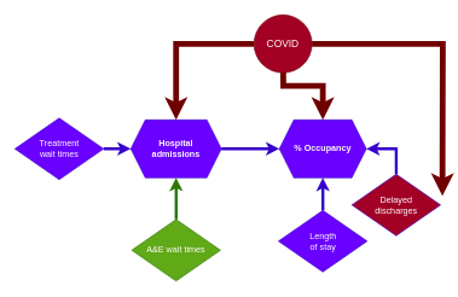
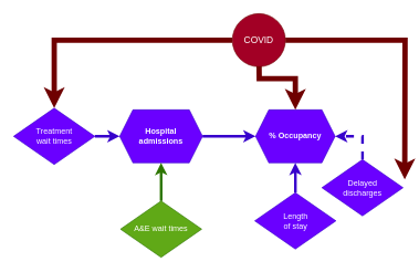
- <mxCell id="7" style="edgeStyle=orthogonalEdgeStyle;rounded=0;orthogonalLoop=1;jettySize=auto;html=1;entryX=0.5;entryY=0;entryDx=0;entryDy=0;fillColor=#a20025;strokeColor=#6F0000;strokeWidth=8;" edge="1" parent="1" source="8" target="3"><mxGeometry relative="1" as="geometry" /></mxCell>
+ <mxCell id="7" style="edgeStyle=orthogonalEdgeStyle;rounded=0;orthogonalLoop=1;jettySize=auto;html=1;fillColor=#a20025;strokeColor=#6F0000;strokeWidth=8;" edge="1" parent="1" source="8" target="12"><mxGeometry relative="1" as="geometry" /></mxCell>
- <mxCell id="15" style="edgeStyle=orthogonalEdgeStyle;rounded=0;orthogonalLoop=1;jettySize=auto;html=1;entryX=1;entryY=0.5;entryDx=0;entryDy=0;fillColor=#6a00ff;strokeColor=#3700CC;strokeWidth=4;" edge="1" parent="1" source="16" target="4"><mxGeometry relative="1" as="geometry" /></mxCell>
+ <mxCell id="15" style="edgeStyle=orthogonalEdgeStyle;rounded=0;orthogonalLoop=1;jettySize=auto;html=1;entryX=1;entryY=0.5;entryDx=0;entryDy=0;fillColor=#6a00ff;strokeColor=#3700CC;strokeWidth=4;dashed=1;" edge="1" parent="1" source="16" target="4"><mxGeometry relative="1" as="geometry" /></mxCell>
- <mxCell id="16" value="Delayed&lt;br&gt;discharges" style="rhombus;whiteSpace=wrap;html=1;fillColor=#a20025;strokeColor=#3700CC;fontColor=#ffffff;" vertex="1" parent="1"><mxGeometry x="485" y="240" width="122.5" height="85" as="geometry" /></mxCell>
+ <mxCell id="16" value="Delayed&lt;br&gt;discharges" style="rhombus;whiteSpace=wrap;html=1;fillColor=#6a00ff;strokeColor=#3700CC;fontColor=#ffffff;" vertex="1" parent="1"><mxGeometry x="485" y="240" width="122.5" height="85" as="geometry" /></mxCell>
